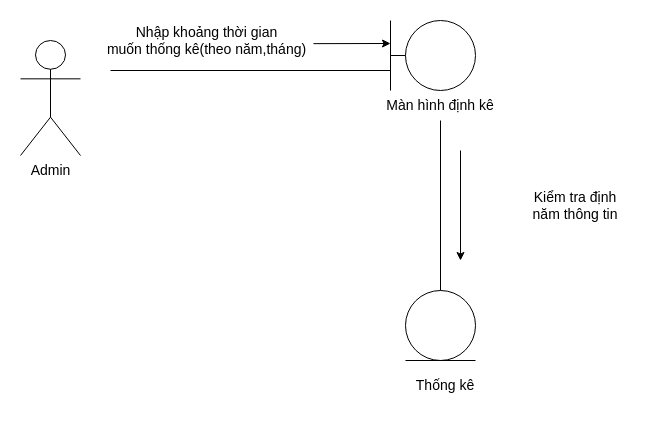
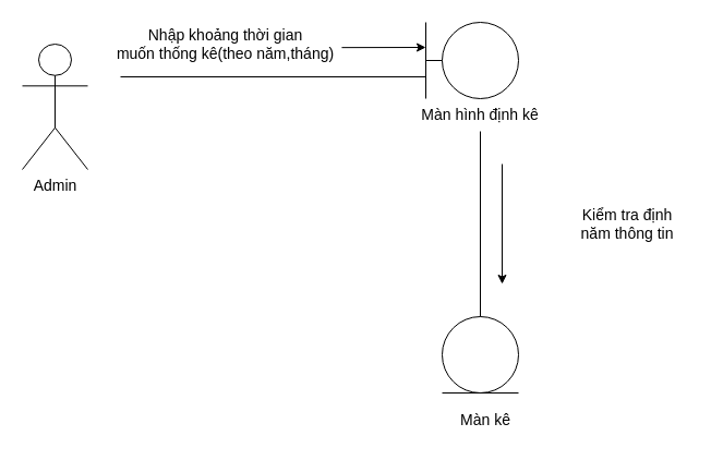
- <mxCell id="15" value="Thống kê" style="text;html=1;strokeColor=none;fillColor=none;align=center;verticalAlign=middle;whiteSpace=wrap;rounded=0;fontSize=14;" parent="1" vertex="1"><mxGeometry x="405" y="370" width="80" height="30" as="geometry" /></mxCell>
+ <mxCell id="15" value="Màn kê" style="text;html=1;strokeColor=none;fillColor=none;align=center;verticalAlign=middle;whiteSpace=wrap;rounded=0;fontSize=14;" parent="1" vertex="1"><mxGeometry x="405" y="370" width="80" height="30" as="geometry" /></mxCell>
